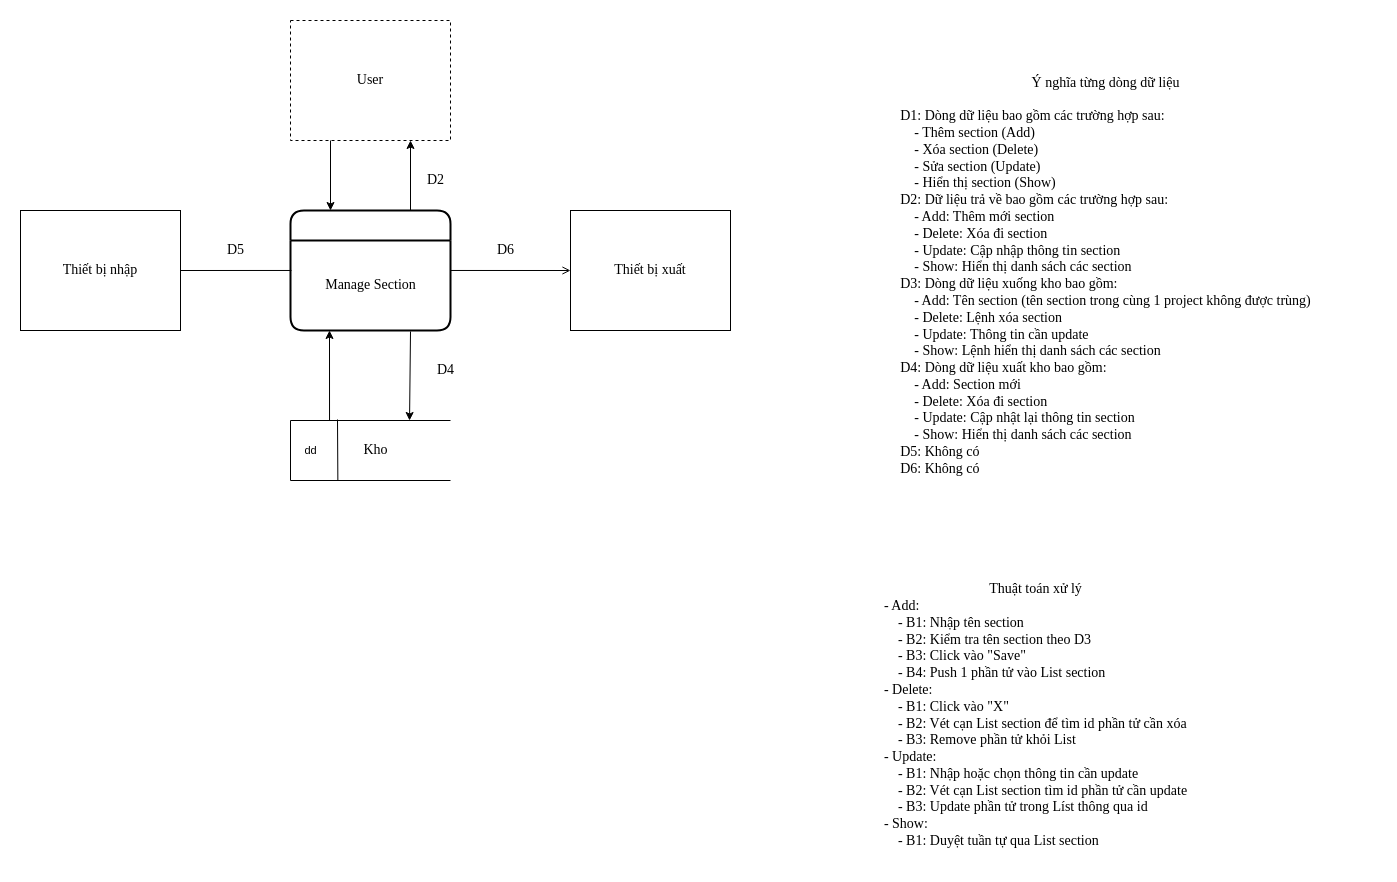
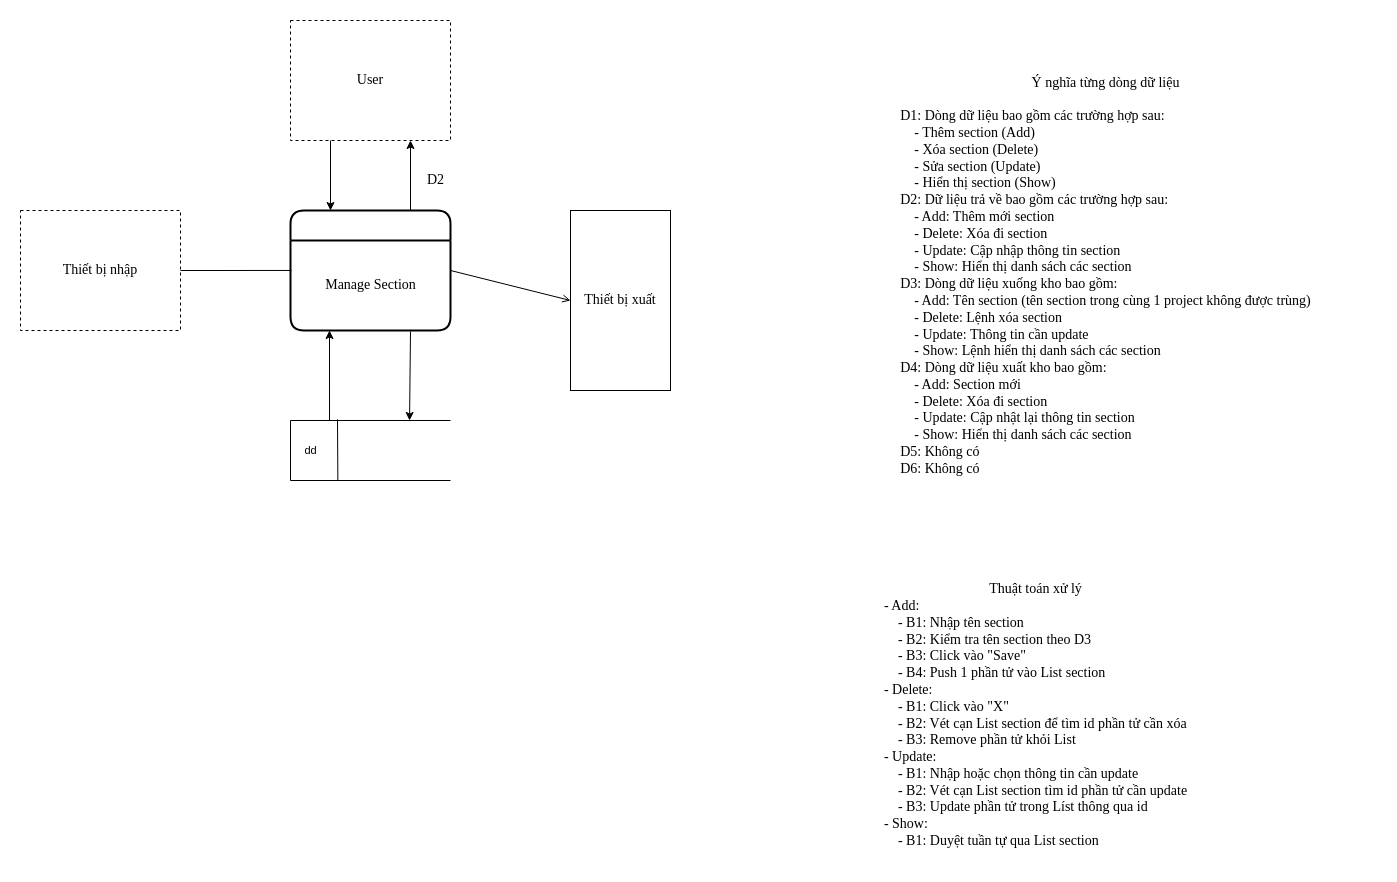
- <mxCell id="18" value="&lt;div style=&quot;font-size: 14px&quot;&gt;&lt;font style=&quot;font-size: 14px&quot;&gt;D5&lt;/font&gt;&lt;/div&gt;" style="text;html=1;align=center;verticalAlign=middle;resizable=0;points=[];autosize=1;fontFamily=Verdana;" vertex="1" parent="1"><mxGeometry x="215" y="240" width="40" height="20" as="geometry" /></mxCell>
- <mxCell id="17" value="&lt;div style=&quot;font-size: 14px&quot;&gt;&lt;font style=&quot;font-size: 14px&quot;&gt;D6&lt;/font&gt;&lt;/div&gt;" style="text;html=1;align=center;verticalAlign=middle;resizable=0;points=[];autosize=1;fontFamily=Verdana;" vertex="1" parent="1"><mxGeometry x="485" y="240" width="40" height="20" as="geometry" /></mxCell>
- <mxCell id="6" value="&lt;font style=&quot;font-size: 14px&quot; face=&quot;Verdana&quot;&gt;Thiết bị nhập&lt;/font&gt;" style="rounded=0;whiteSpace=wrap;html=1;" vertex="1" parent="1"><mxGeometry x="20" y="210" width="160" height="120" as="geometry" /></mxCell>
+ <mxCell id="6" value="&lt;font style=&quot;font-size: 14px&quot; face=&quot;Verdana&quot;&gt;Thiết bị nhập&lt;/font&gt;" style="rounded=0;whiteSpace=wrap;html=1;dashed=1;" vertex="1" parent="1"><mxGeometry x="20" y="210" width="160" height="120" as="geometry" /></mxCell>
- <mxCell id="5" value="&lt;font style=&quot;font-size: 14px&quot; face=&quot;Verdana&quot;&gt;Thiết bị xuất&lt;/font&gt;" style="rounded=0;whiteSpace=wrap;html=1;" vertex="1" parent="1"><mxGeometry x="570" y="210" width="160" height="120" as="geometry" /></mxCell>
+ <mxCell id="5" value="&lt;font style=&quot;font-size: 14px&quot; face=&quot;Verdana&quot;&gt;Thiết bị xuất&lt;/font&gt;" style="rounded=0;whiteSpace=wrap;html=1;" vertex="1" parent="1"><mxGeometry x="570" y="210" width="100" height="180" as="geometry" /></mxCell>
- <mxCell id="16" value="&lt;div style=&quot;font-size: 14px&quot;&gt;&lt;font style=&quot;font-size: 14px&quot;&gt;D4&lt;/font&gt;&lt;/div&gt;" style="text;html=1;align=center;verticalAlign=middle;resizable=0;points=[];autosize=1;fontFamily=Verdana;" vertex="1" parent="1"><mxGeometry x="425" y="360" width="40" height="20" as="geometry" /></mxCell>
- <mxCell id="9" value="&lt;font style=&quot;font-size: 14px&quot;&gt;Kho&lt;/font&gt;" style="text;html=1;align=center;verticalAlign=middle;resizable=0;points=[];autosize=1;fontFamily=Verdana;" vertex="1" parent="1"><mxGeometry x="355" y="440" width="40" height="20" as="geometry" /></mxCell>
